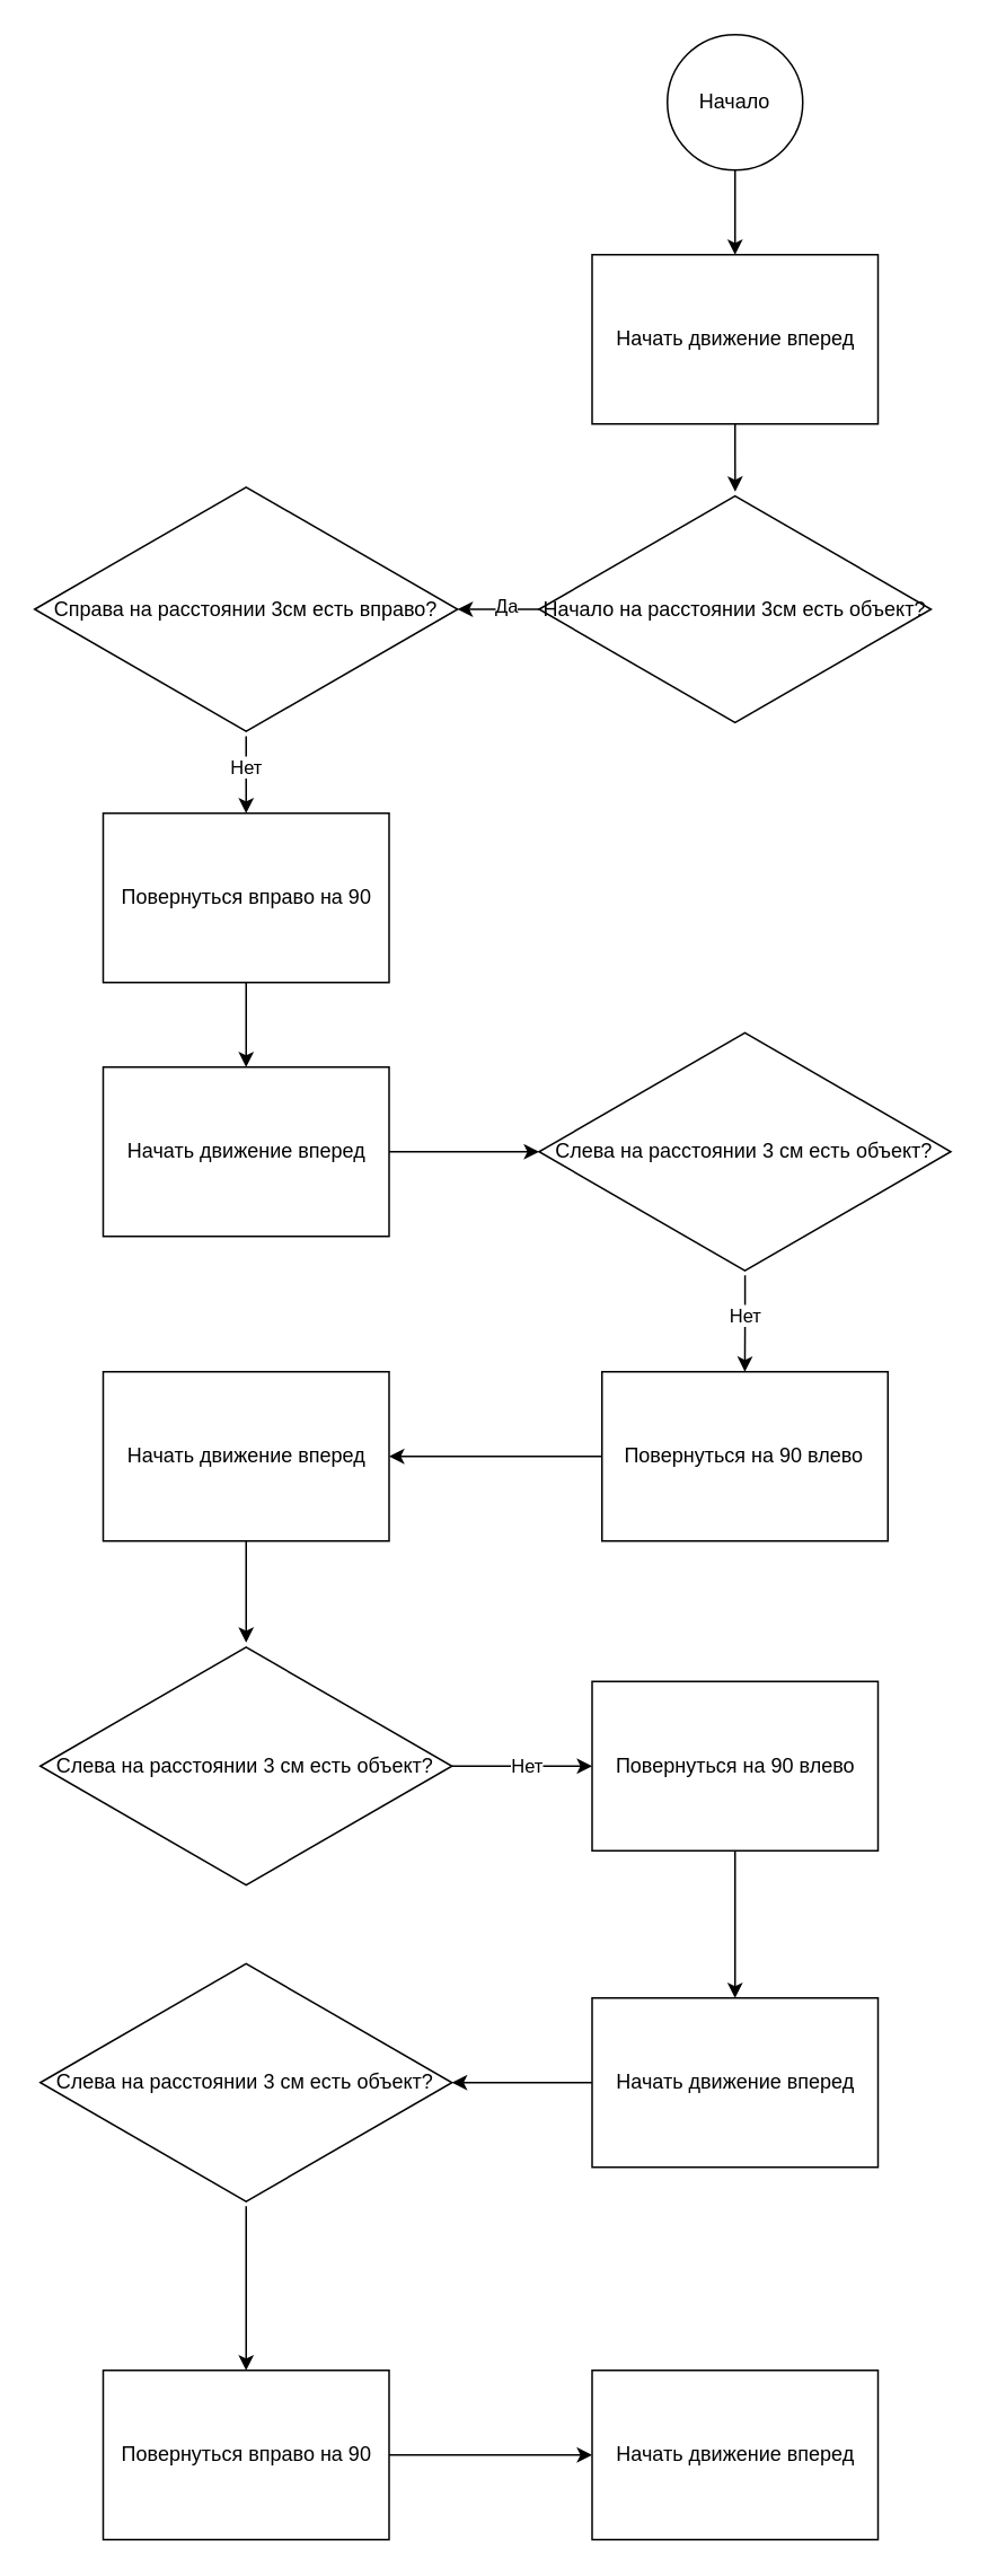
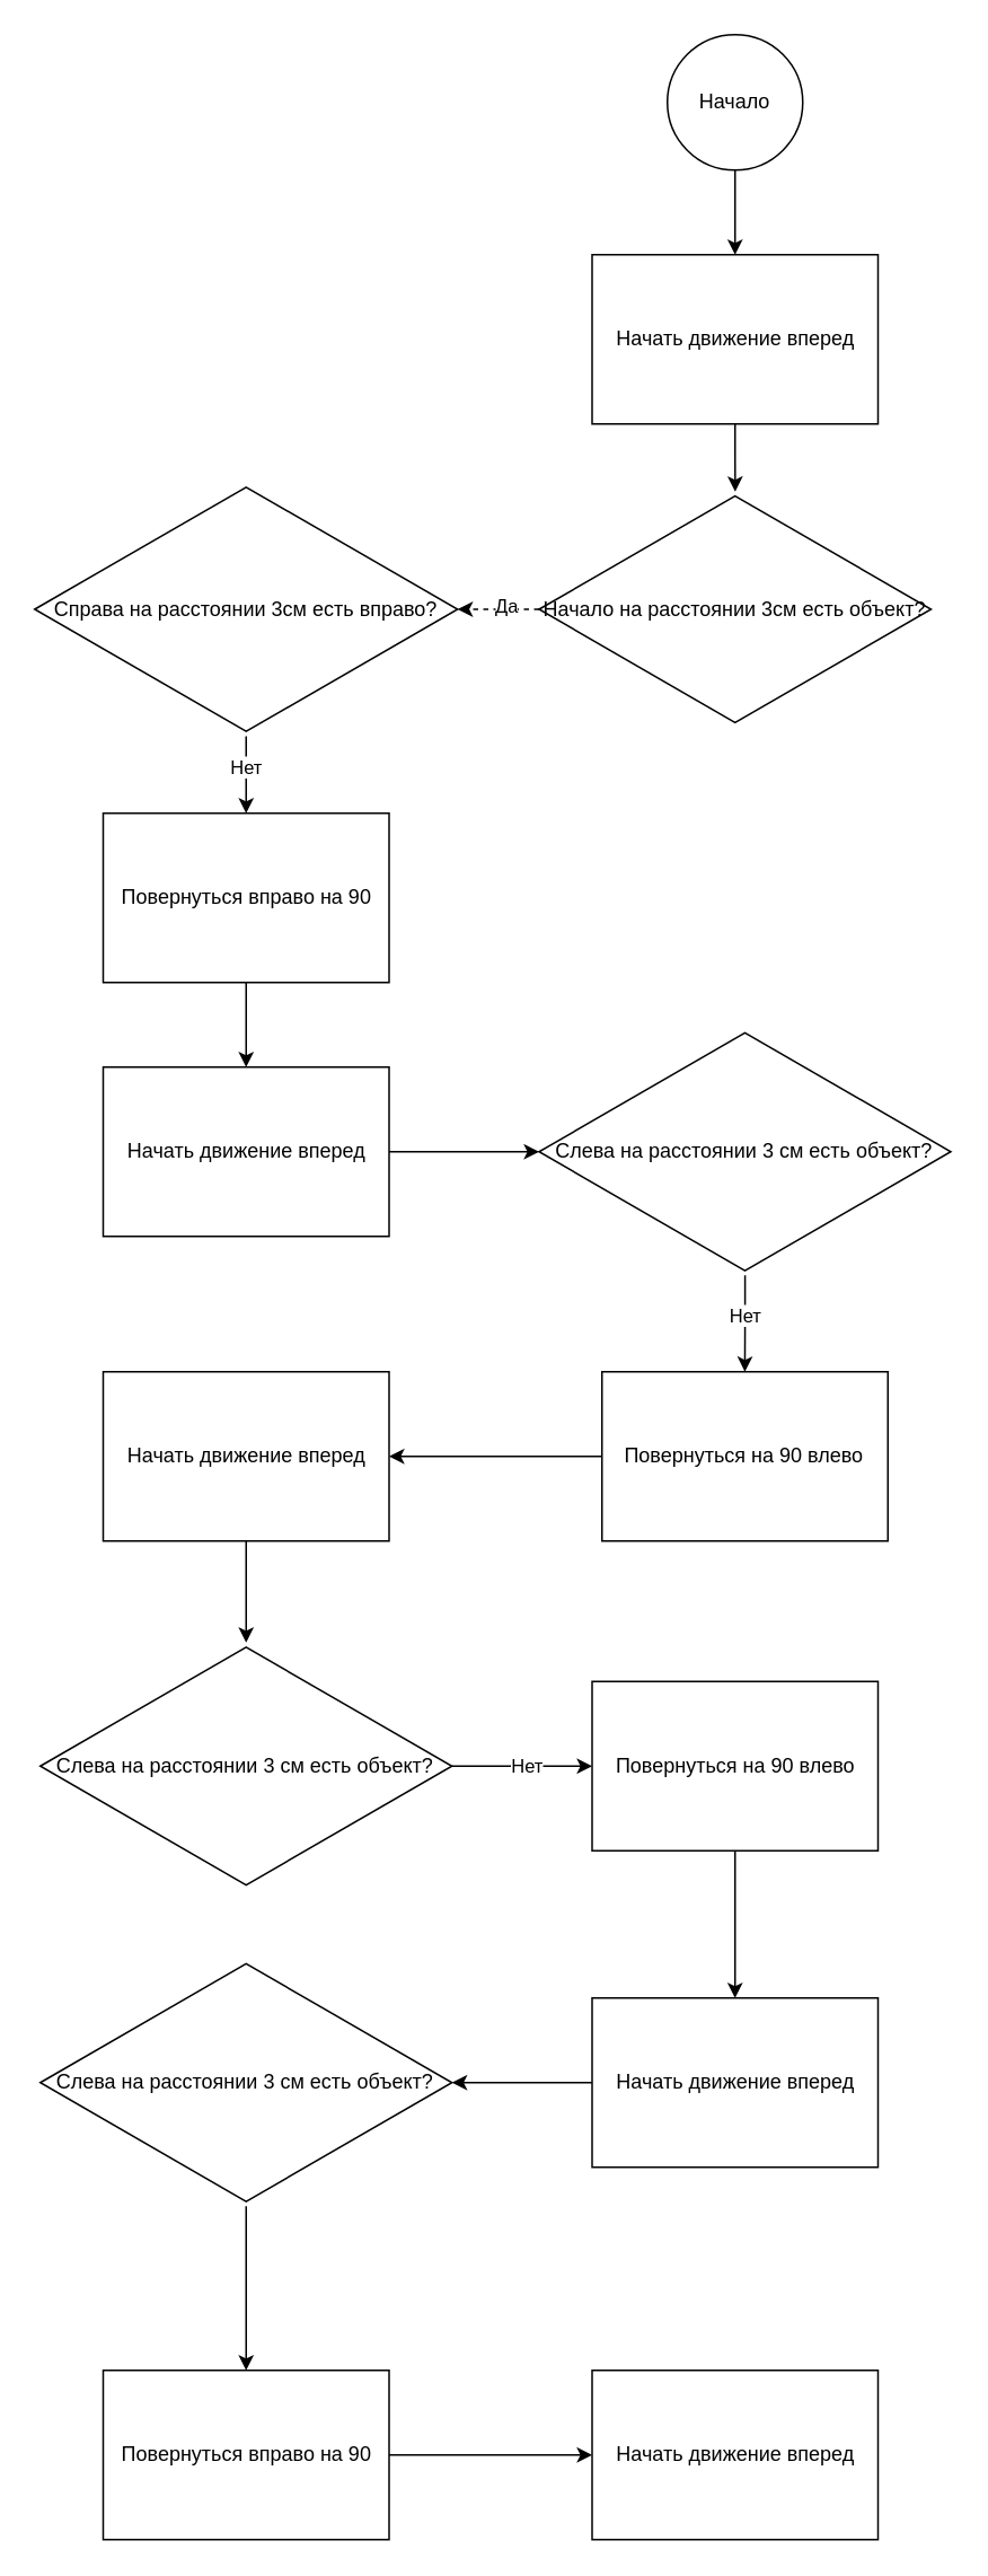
- <mxCell id="4" value="" style="edgeStyle=orthogonalEdgeStyle;rounded=0;orthogonalLoop=1;jettySize=auto;html=1;" parent="1" source="6" target="9" edge="1"><mxGeometry relative="1" as="geometry" /></mxCell>
+ <mxCell id="4" value="" style="edgeStyle=orthogonalEdgeStyle;rounded=0;orthogonalLoop=1;jettySize=auto;html=1;dashed=1;" parent="1" source="6" target="9" edge="1"><mxGeometry relative="1" as="geometry" /></mxCell>
